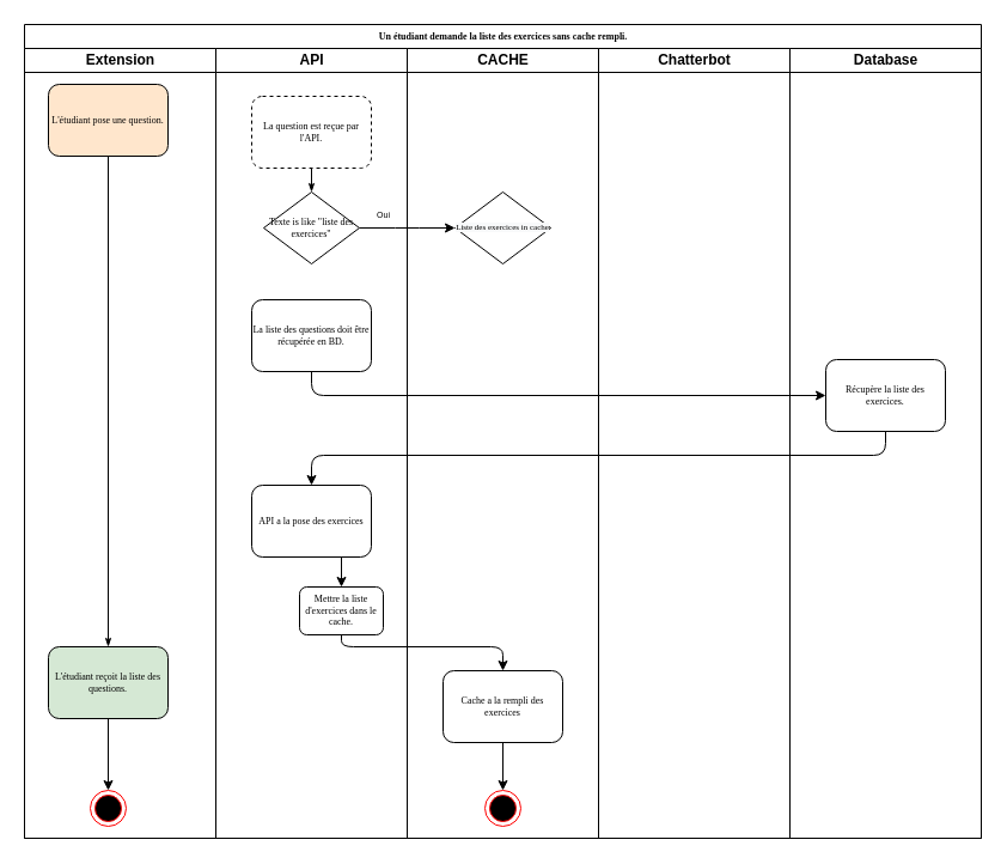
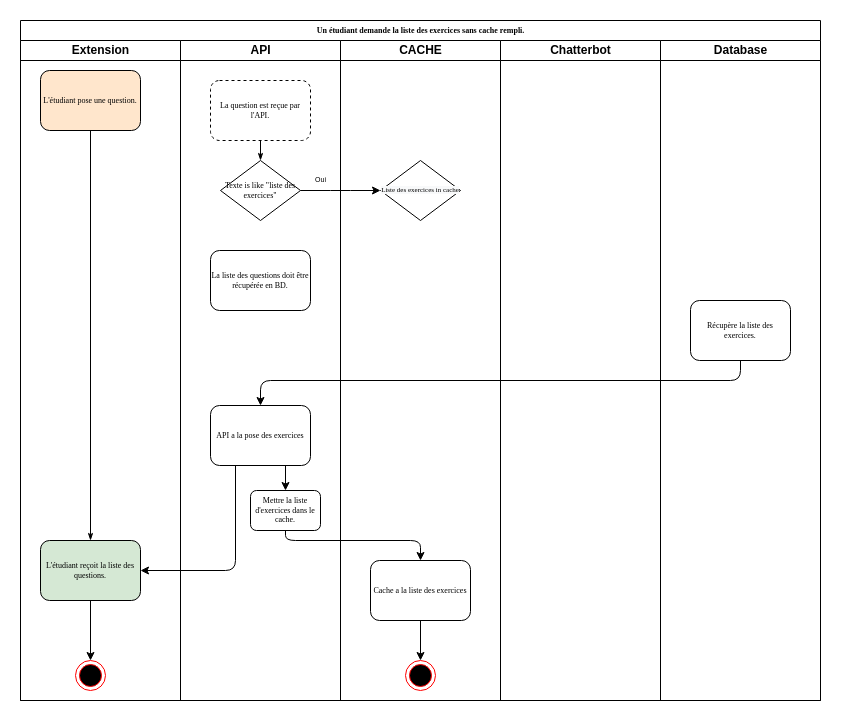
- <mxCell id="38" value="" style="endArrow=classic;html=1;fontSize=7;exitX=0.5;exitY=1;exitDx=0;exitDy=0;entryX=0;entryY=0.5;entryDx=0;entryDy=0;" parent="2" source="20" target="36" edge="1"><mxGeometry width="50" height="50" relative="1" as="geometry"><mxPoint x="300" y="330" as="sourcePoint" /><mxPoint x="350" y="280" as="targetPoint" /><Array as="points"><mxPoint x="240" y="310" /></Array></mxGeometry></mxCell>
+ <mxCell id="16" value="" style="endArrow=classic;html=1;fontSize=7;exitX=0.25;exitY=1;exitDx=0;exitDy=0;entryX=1;entryY=0.5;entryDx=0;entryDy=0;entryPerimeter=0;" parent="2" source="19" target="5" edge="1"><mxGeometry width="50" height="50" relative="1" as="geometry"><mxPoint x="239.3" y="520.0" as="sourcePoint" /><mxPoint x="120.0" y="545.4" as="targetPoint" /><Array as="points"><mxPoint x="215" y="550" /></Array></mxGeometry></mxCell>
- <mxCell id="26" value="Cache a la rempli des exercices" style="rounded=1;whiteSpace=wrap;html=1;shadow=0;labelBackgroundColor=none;strokeWidth=1;fontFamily=Verdana;fontSize=8;align=center;" parent="25" vertex="1"><mxGeometry x="30" y="520" width="100" height="60" as="geometry" /></mxCell>
+ <mxCell id="26" value="Cache a la liste des exercices" style="rounded=1;whiteSpace=wrap;html=1;shadow=0;labelBackgroundColor=none;strokeWidth=1;fontFamily=Verdana;fontSize=8;align=center;" parent="25" vertex="1"><mxGeometry x="30" y="520" width="100" height="60" as="geometry" /></mxCell>
